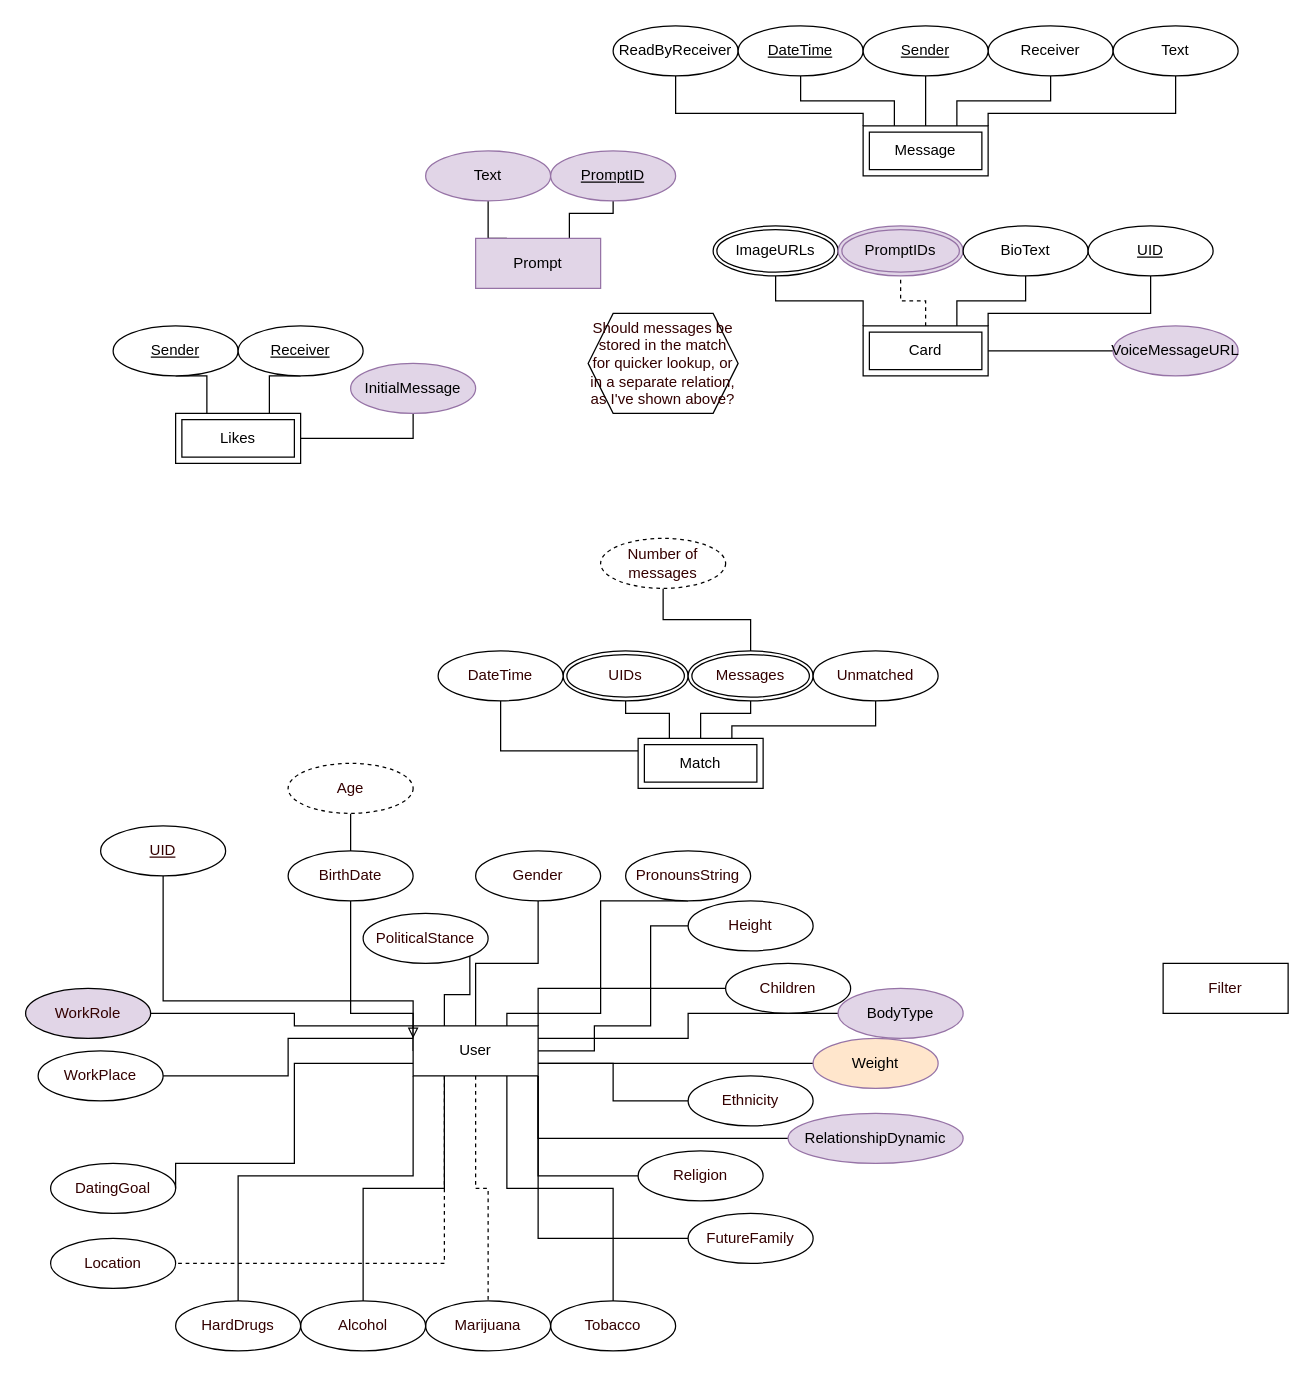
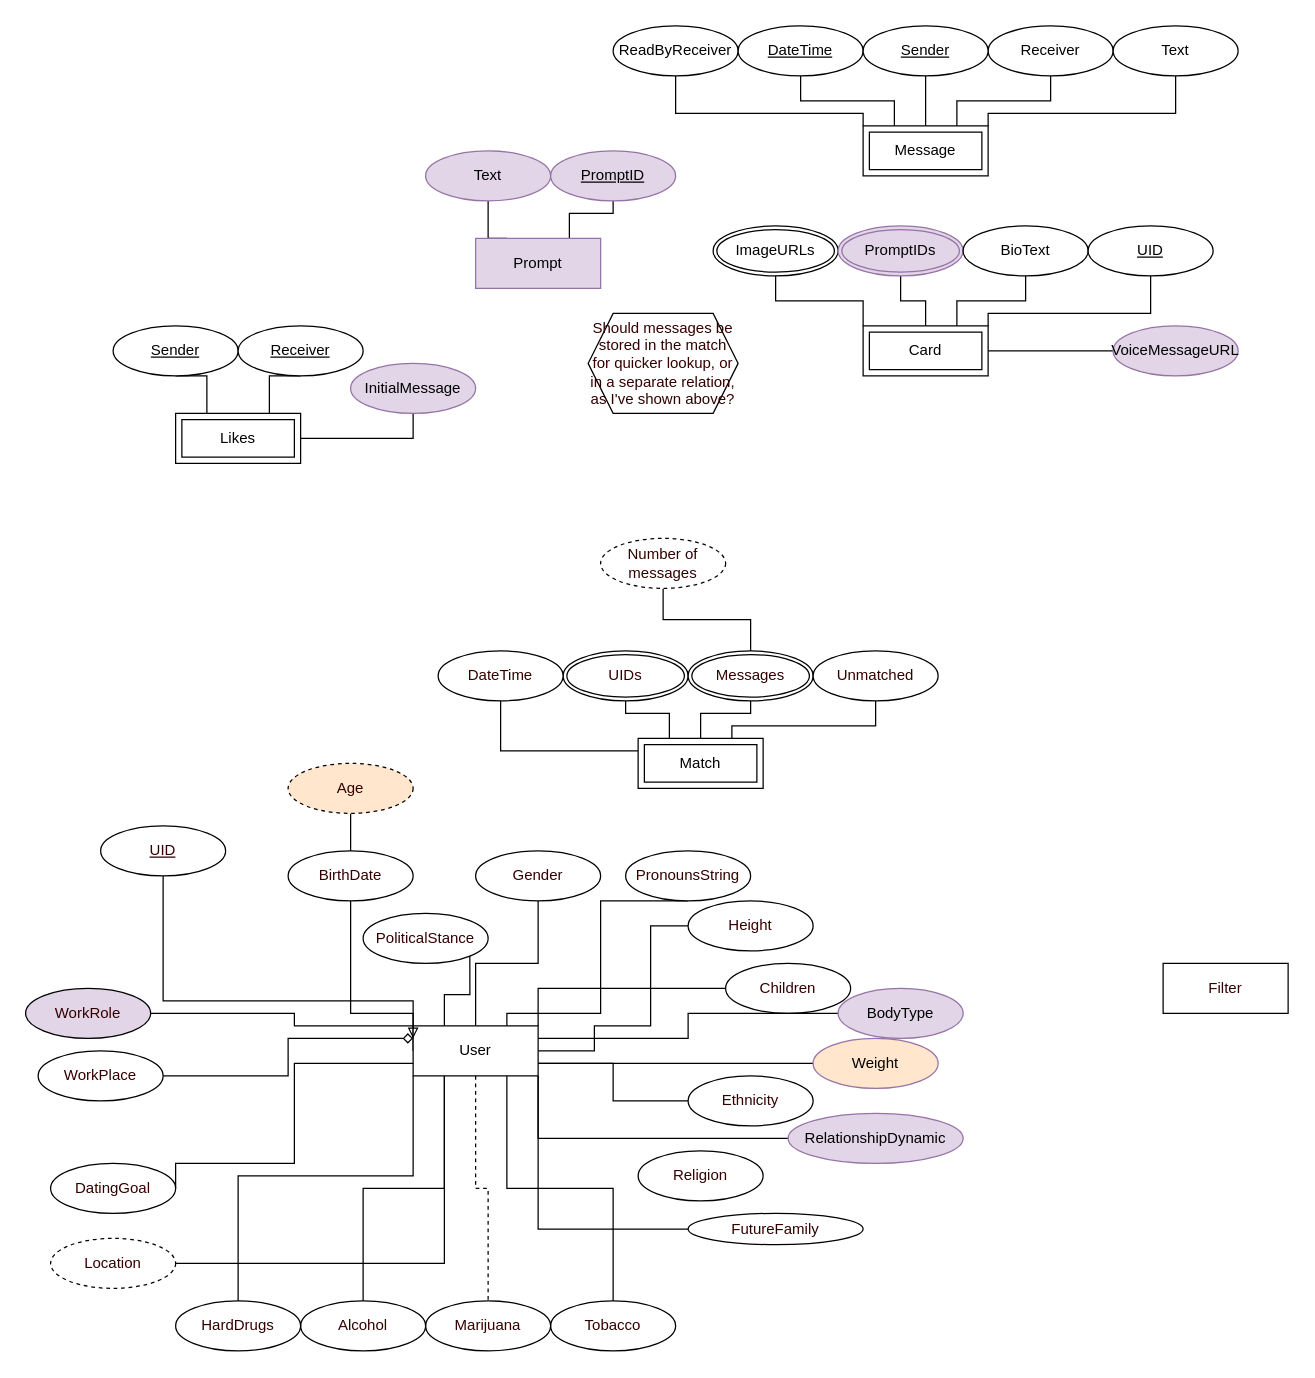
- <mxCell id="28" style="edgeStyle=orthogonalEdgeStyle;rounded=0;orthogonalLoop=1;jettySize=auto;html=1;exitX=0.5;exitY=0;exitDx=0;exitDy=0;entryX=0.5;entryY=1;entryDx=0;entryDy=0;endArrow=none;endFill=0;dashed=1;" parent="1" source="32" target="46" edge="1"><mxGeometry relative="1" as="geometry" /></mxCell>
+ <mxCell id="28" style="edgeStyle=orthogonalEdgeStyle;rounded=0;orthogonalLoop=1;jettySize=auto;html=1;exitX=0.5;exitY=0;exitDx=0;exitDy=0;entryX=0.5;entryY=1;entryDx=0;entryDy=0;endArrow=none;endFill=0;" parent="1" source="32" target="46" edge="1"><mxGeometry relative="1" as="geometry" /></mxCell>
- <mxCell id="65" value="Age" style="ellipse;whiteSpace=wrap;html=1;align=center;dashed=1;fontColor=#330000;" parent="1" vertex="1"><mxGeometry x="230" y="610" width="100" height="40" as="geometry" /></mxCell>
+ <mxCell id="65" value="Age" style="ellipse;whiteSpace=wrap;html=1;align=center;dashed=1;fontColor=#330000;fillColor=#ffe6cc;" parent="1" vertex="1"><mxGeometry x="230" y="610" width="100" height="40" as="geometry" /></mxCell>
- <mxCell id="79" style="edgeStyle=orthogonalEdgeStyle;rounded=0;orthogonalLoop=1;jettySize=auto;html=1;exitX=1;exitY=0.5;exitDx=0;exitDy=0;entryX=0;entryY=0.25;entryDx=0;entryDy=0;fontColor=#330000;endArrow=none;endFill=0;" parent="1" source="80" target="15" edge="1"><mxGeometry relative="1" as="geometry" /></mxCell>
+ <mxCell id="79" style="edgeStyle=orthogonalEdgeStyle;rounded=0;orthogonalLoop=1;jettySize=auto;html=1;exitX=1;exitY=0.5;exitDx=0;exitDy=0;entryX=0;entryY=0.25;entryDx=0;entryDy=0;fontColor=#330000;endArrow=diamond;endFill=0;" parent="1" source="80" target="15" edge="1"><mxGeometry relative="1" as="geometry" /></mxCell>
- <mxCell id="8" style="edgeStyle=orthogonalEdgeStyle;rounded=0;orthogonalLoop=1;jettySize=auto;html=1;exitX=1;exitY=1;exitDx=0;exitDy=0;entryX=0;entryY=0.5;entryDx=0;entryDy=0;fontColor=#330000;endArrow=none;endFill=0;" parent="1" source="15" target="70" edge="1"><mxGeometry relative="1" as="geometry" /></mxCell>
- <mxCell id="86" value="FutureFamily" style="ellipse;whiteSpace=wrap;html=1;align=center;fontColor=#330000;" parent="1" vertex="1"><mxGeometry x="550" y="970" width="100" height="40" as="geometry" /></mxCell>
+ <mxCell id="86" value="FutureFamily" style="ellipse;whiteSpace=wrap;html=1;align=center;fontColor=#330000;" parent="1" vertex="1"><mxGeometry x="550" y="970" width="140" height="25" as="geometry" /></mxCell>
- <mxCell id="93" value="Location" style="ellipse;whiteSpace=wrap;html=1;align=center;fontColor=#330000;" parent="1" vertex="1"><mxGeometry x="40" y="990" width="100" height="40" as="geometry" /></mxCell>
+ <mxCell id="93" value="Location" style="ellipse;whiteSpace=wrap;html=1;align=center;fontColor=#330000;dashed=1;" parent="1" vertex="1"><mxGeometry x="40" y="990" width="100" height="40" as="geometry" /></mxCell>
- <mxCell id="14" style="edgeStyle=orthogonalEdgeStyle;rounded=0;orthogonalLoop=1;jettySize=auto;html=1;exitX=0.25;exitY=1;exitDx=0;exitDy=0;entryX=1;entryY=0.5;entryDx=0;entryDy=0;fontColor=#330000;endArrow=none;endFill=0;dashed=1;" parent="1" source="15" target="93" edge="1"><mxGeometry relative="1" as="geometry" /></mxCell>
+ <mxCell id="14" style="edgeStyle=orthogonalEdgeStyle;rounded=0;orthogonalLoop=1;jettySize=auto;html=1;exitX=0.25;exitY=1;exitDx=0;exitDy=0;entryX=1;entryY=0.5;entryDx=0;entryDy=0;fontColor=#330000;endArrow=none;endFill=0;" parent="1" source="15" target="93" edge="1"><mxGeometry relative="1" as="geometry" /></mxCell>
